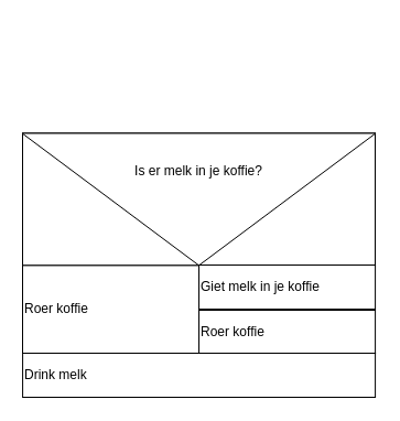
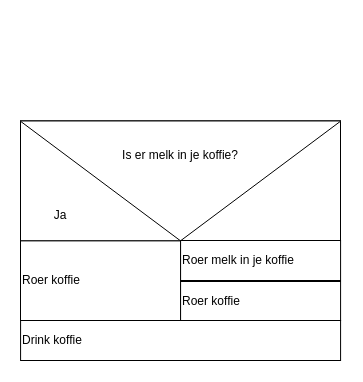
+ <mxCell id="6" value="Ja" style="text;html=1;strokeColor=none;fillColor=none;align=center;verticalAlign=middle;whiteSpace=wrap;rounded=0;" vertex="1" parent="1"><mxGeometry x="30.08" y="200" width="60" height="30" as="geometry" /></mxCell>
- <mxCell id="7" value="Giet melk in je koffie" style="rounded=0;whiteSpace=wrap;html=1;align=left;" vertex="1" parent="1"><mxGeometry x="180.08" y="240" width="160" height="40" as="geometry" /></mxCell>
+ <mxCell id="7" value="Roer melk in je koffie" style="rounded=0;whiteSpace=wrap;html=1;align=left;" vertex="1" parent="1"><mxGeometry x="180.08" y="240" width="160" height="40" as="geometry" /></mxCell>
- <mxCell id="9" value="Drink melk" style="rounded=0;whiteSpace=wrap;html=1;align=left;" vertex="1" parent="1"><mxGeometry x="20.08" y="320" width="320" height="40" as="geometry" /></mxCell>
+ <mxCell id="9" value="Drink koffie" style="rounded=0;whiteSpace=wrap;html=1;align=left;" vertex="1" parent="1"><mxGeometry x="20.08" y="320" width="320" height="40" as="geometry" /></mxCell>
